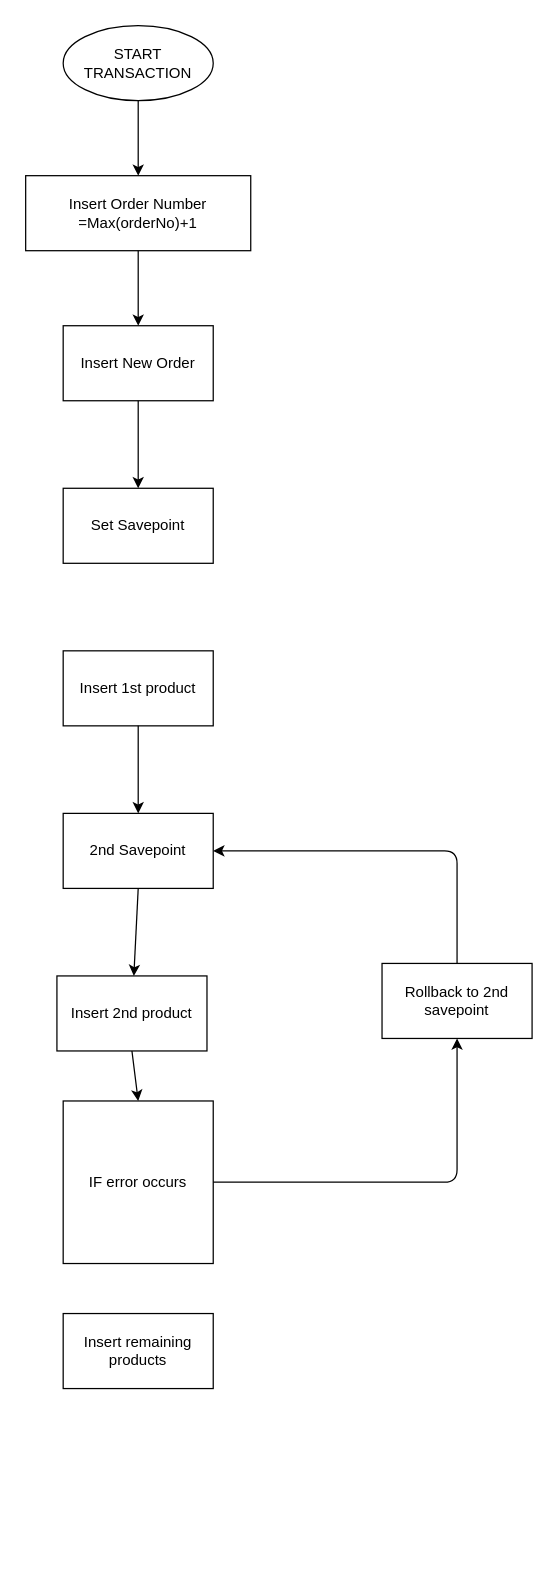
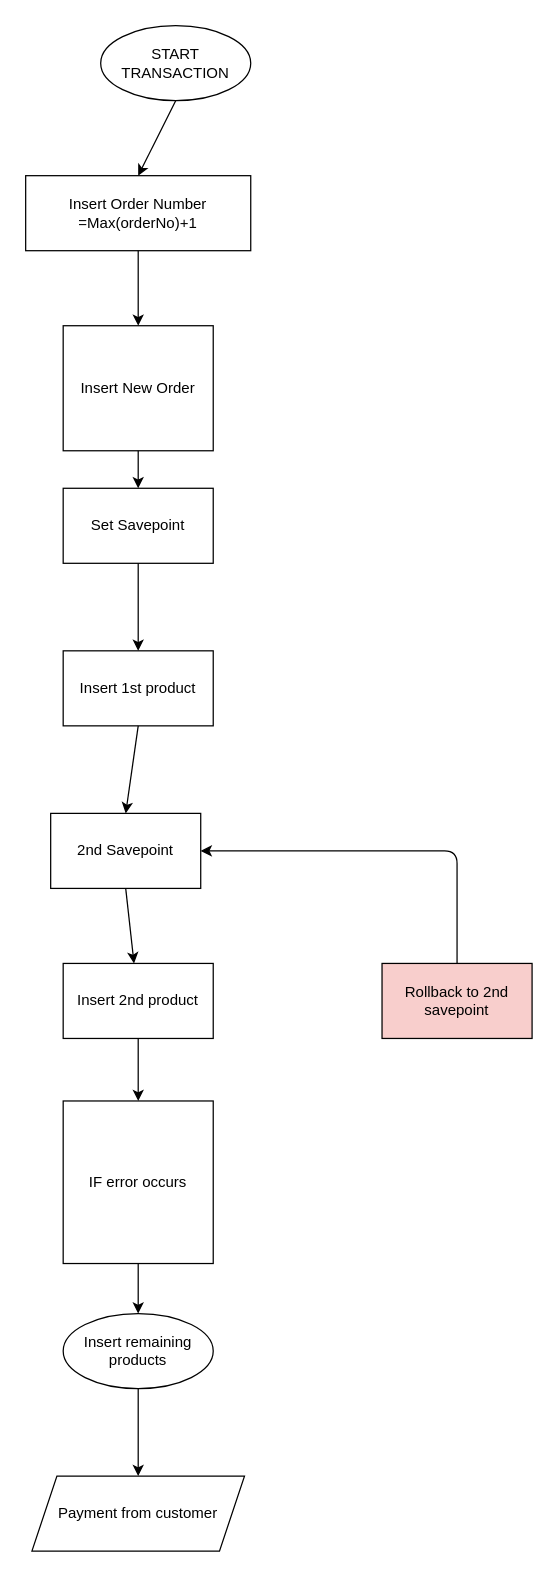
- <mxCell id="2" value="START TRANSACTION" style="ellipse;whiteSpace=wrap;html=1;" vertex="1" parent="1"><mxGeometry x="50" y="20" width="120" height="60" as="geometry" /></mxCell>
+ <mxCell id="2" value="START TRANSACTION" style="ellipse;whiteSpace=wrap;html=1;" vertex="1" parent="1"><mxGeometry x="80" y="20" width="120" height="60" as="geometry" /></mxCell>
- <mxCell id="5" value="Insert New Order" style="rounded=0;whiteSpace=wrap;html=1;" vertex="1" parent="1"><mxGeometry x="50" y="260" width="120" height="60" as="geometry" /></mxCell>
+ <mxCell id="5" value="Insert New Order" style="rounded=0;whiteSpace=wrap;html=1;" vertex="1" parent="1"><mxGeometry x="50" y="260" width="120" height="100" as="geometry" /></mxCell>
+ <mxCell id="17" value="" style="endArrow=classic;html=1;exitX=0.5;exitY=1;exitDx=0;exitDy=0;entryX=0.5;entryY=0;entryDx=0;entryDy=0;" edge="1" parent="1" source="6" target="7"><mxGeometry width="50" height="50" relative="1" as="geometry"><mxPoint x="270" y="430" as="sourcePoint" /><mxPoint x="320" y="380" as="targetPoint" /></mxGeometry></mxCell>
- <mxCell id="3" value="2nd Savepoint" style="rounded=0;whiteSpace=wrap;html=1;" vertex="1" parent="1"><mxGeometry x="50" y="650" width="120" height="60" as="geometry" /></mxCell>
+ <mxCell id="3" value="2nd Savepoint" style="rounded=0;whiteSpace=wrap;html=1;" vertex="1" parent="1"><mxGeometry x="40" y="650" width="120" height="60" as="geometry" /></mxCell>
- <mxCell id="10" value="Rollback to 2nd savepoint" style="rounded=0;whiteSpace=wrap;html=1;" vertex="1" parent="1"><mxGeometry x="305" y="770" width="120" height="60" as="geometry" /></mxCell>
+ <mxCell id="10" value="Rollback to 2nd savepoint" style="rounded=0;whiteSpace=wrap;html=1;fillColor=#f8cecc;" vertex="1" parent="1"><mxGeometry x="305" y="770" width="120" height="60" as="geometry" /></mxCell>
- <mxCell id="8" value="Insert 2nd product" style="rounded=0;whiteSpace=wrap;html=1;" vertex="1" parent="1"><mxGeometry x="45" y="780" width="120" height="60" as="geometry" /></mxCell>
+ <mxCell id="8" value="Insert 2nd product" style="rounded=0;whiteSpace=wrap;html=1;" vertex="1" parent="1"><mxGeometry x="50" y="770" width="120" height="60" as="geometry" /></mxCell>
- <mxCell id="18" value="" style="endArrow=classic;html=1;exitX=1;exitY=0.5;exitDx=0;exitDy=0;entryX=0.5;entryY=1;entryDx=0;entryDy=0;" edge="1" parent="1" source="9" target="10"><mxGeometry width="50" height="50" relative="1" as="geometry"><mxPoint x="210" y="950" as="sourcePoint" /><mxPoint x="370" y="850" as="targetPoint" /><Array as="points"><mxPoint x="365" y="945" /></Array></mxGeometry></mxCell>
+ <mxCell id="23" value="" style="endArrow=classic;html=1;exitX=0.5;exitY=1;exitDx=0;exitDy=0;entryX=0.5;entryY=0;entryDx=0;entryDy=0;" edge="1" parent="1" source="9" target="11"><mxGeometry width="50" height="50" relative="1" as="geometry"><mxPoint x="170" y="1330" as="sourcePoint" /><mxPoint x="220" y="1280" as="targetPoint" /></mxGeometry></mxCell>
- <mxCell id="11" value="Insert remaining products" style="rounded=0;whiteSpace=wrap;html=1;" vertex="1" parent="1"><mxGeometry x="50" y="1050" width="120" height="60" as="geometry" /></mxCell>
+ <mxCell id="11" value="Insert remaining products" style="ellipse;whiteSpace=wrap;html=1;" vertex="1" parent="1"><mxGeometry x="50" y="1050" width="120" height="60" as="geometry" /></mxCell>
+ <mxCell id="22" value="" style="endArrow=classic;html=1;exitX=0.5;exitY=1;exitDx=0;exitDy=0;entryX=0.5;entryY=0;entryDx=0;entryDy=0;" edge="1" parent="1" source="11" target="12"><mxGeometry width="50" height="50" relative="1" as="geometry"><mxPoint x="170" y="1330" as="sourcePoint" /><mxPoint x="220" y="1280" as="targetPoint" /></mxGeometry></mxCell>
+ <mxCell id="12" value="Payment from customer" style="shape=parallelogram;perimeter=parallelogramPerimeter;whiteSpace=wrap;html=1;fixedSize=1;" vertex="1" parent="1"><mxGeometry x="25" y="1180" width="170" height="60" as="geometry" /></mxCell>
